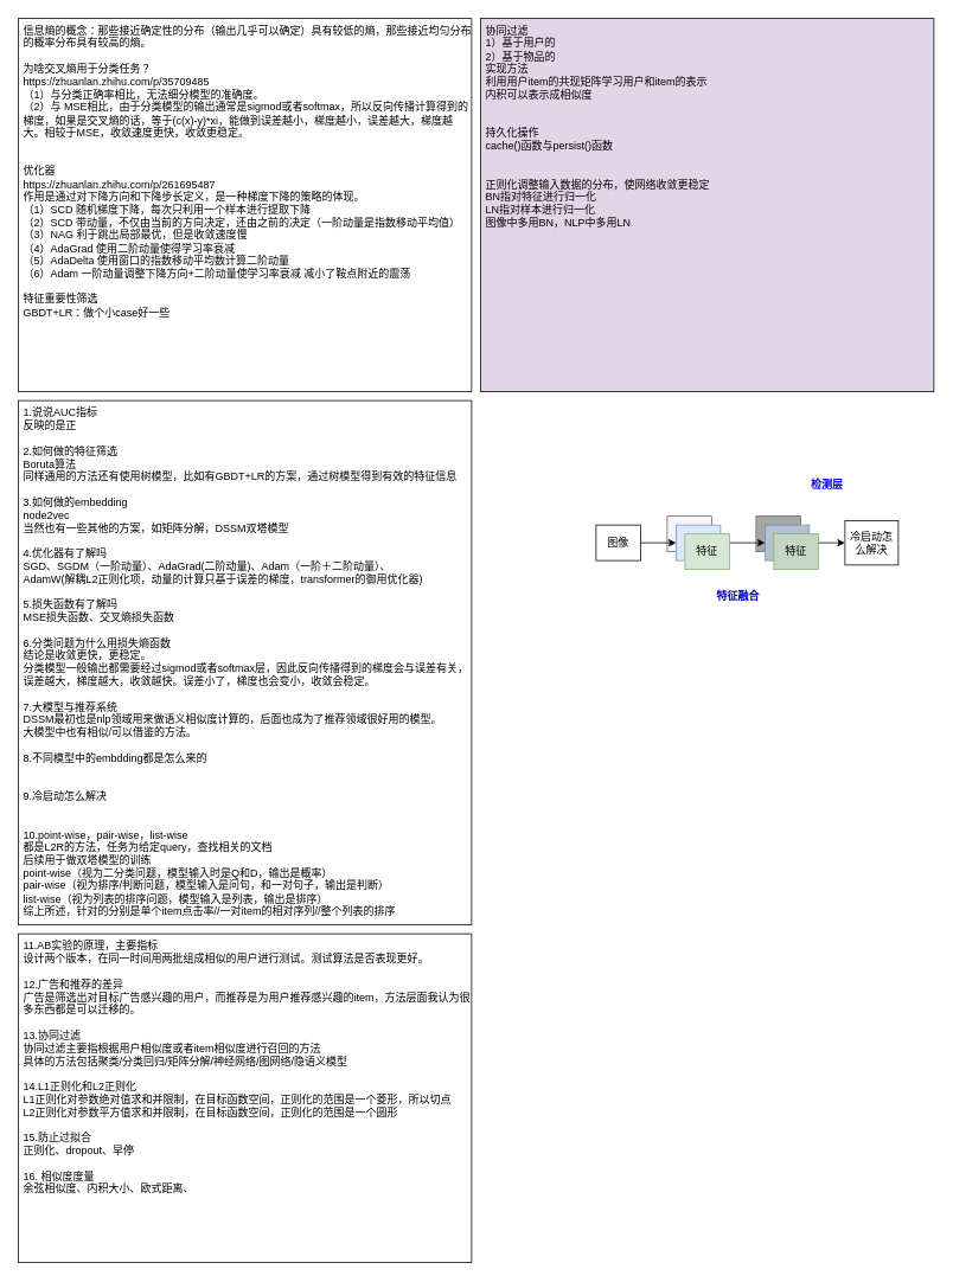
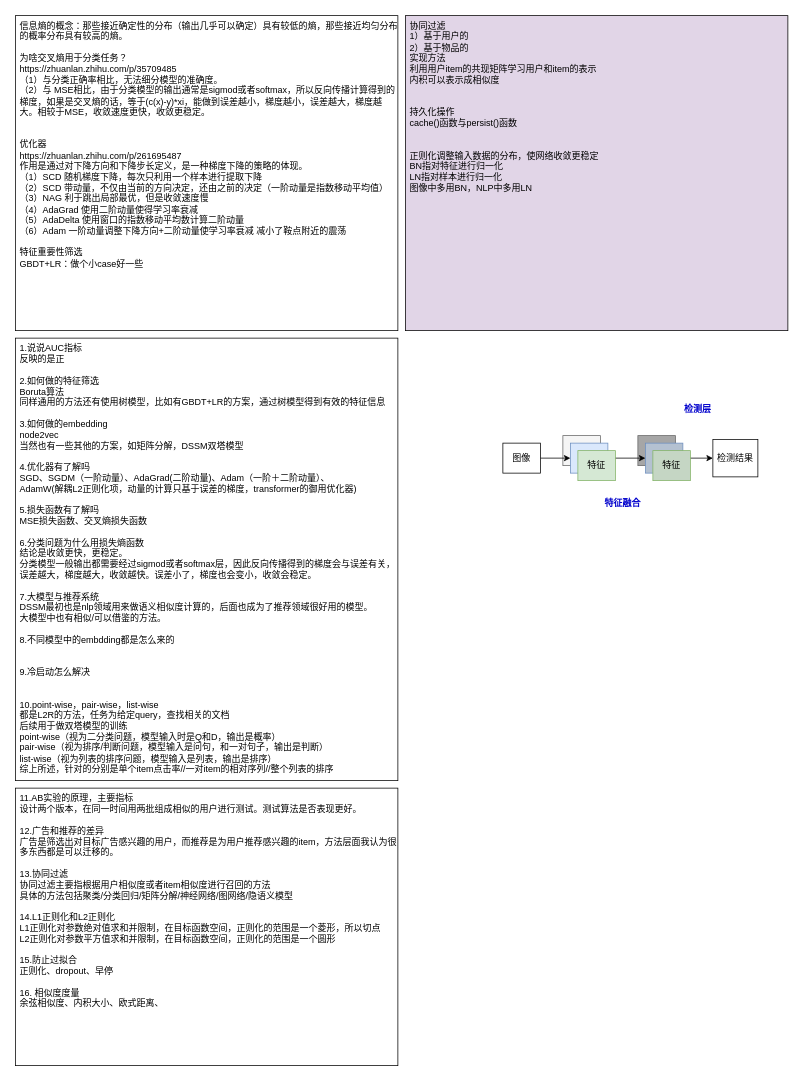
- <mxCell id="16" value="冷启动怎么解决" style="rounded=0;whiteSpace=wrap;html=1;" vertex="1" parent="1"><mxGeometry x="950" y="585" width="60" height="50" as="geometry" /></mxCell>
+ <mxCell id="16" value="检测结果" style="rounded=0;whiteSpace=wrap;html=1;" vertex="1" parent="1"><mxGeometry x="950" y="585" width="60" height="50" as="geometry" /></mxCell>
